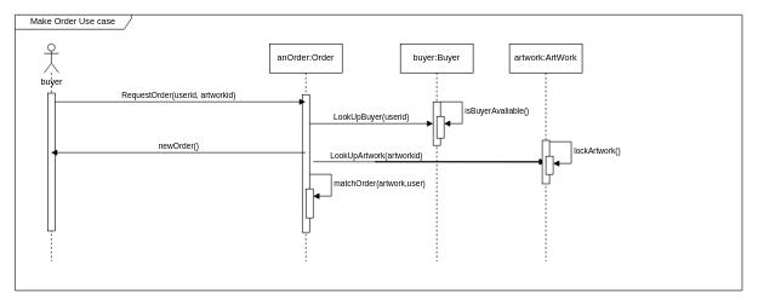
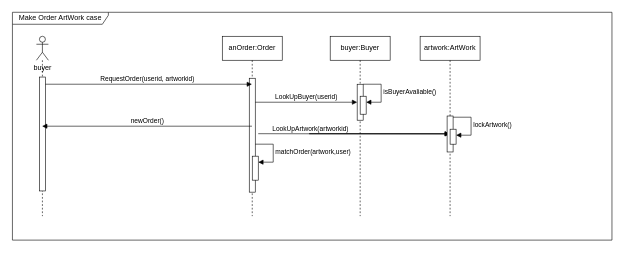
- <mxCell id="10" value="Make Order Use case" style="shape=umlFrame;whiteSpace=wrap;html=1;pointerEvents=0;width=160;height=20;" vertex="1" parent="1"><mxGeometry x="20" width="1000" height="380" as="geometry" y="20" /></mxCell>
+ <mxCell id="10" value="Make Order ArtWork case" style="shape=umlFrame;whiteSpace=wrap;html=1;pointerEvents=0;width=160;height=20;" vertex="1" parent="1"><mxGeometry x="20" width="1000" height="380" as="geometry" y="20" /></mxCell>
